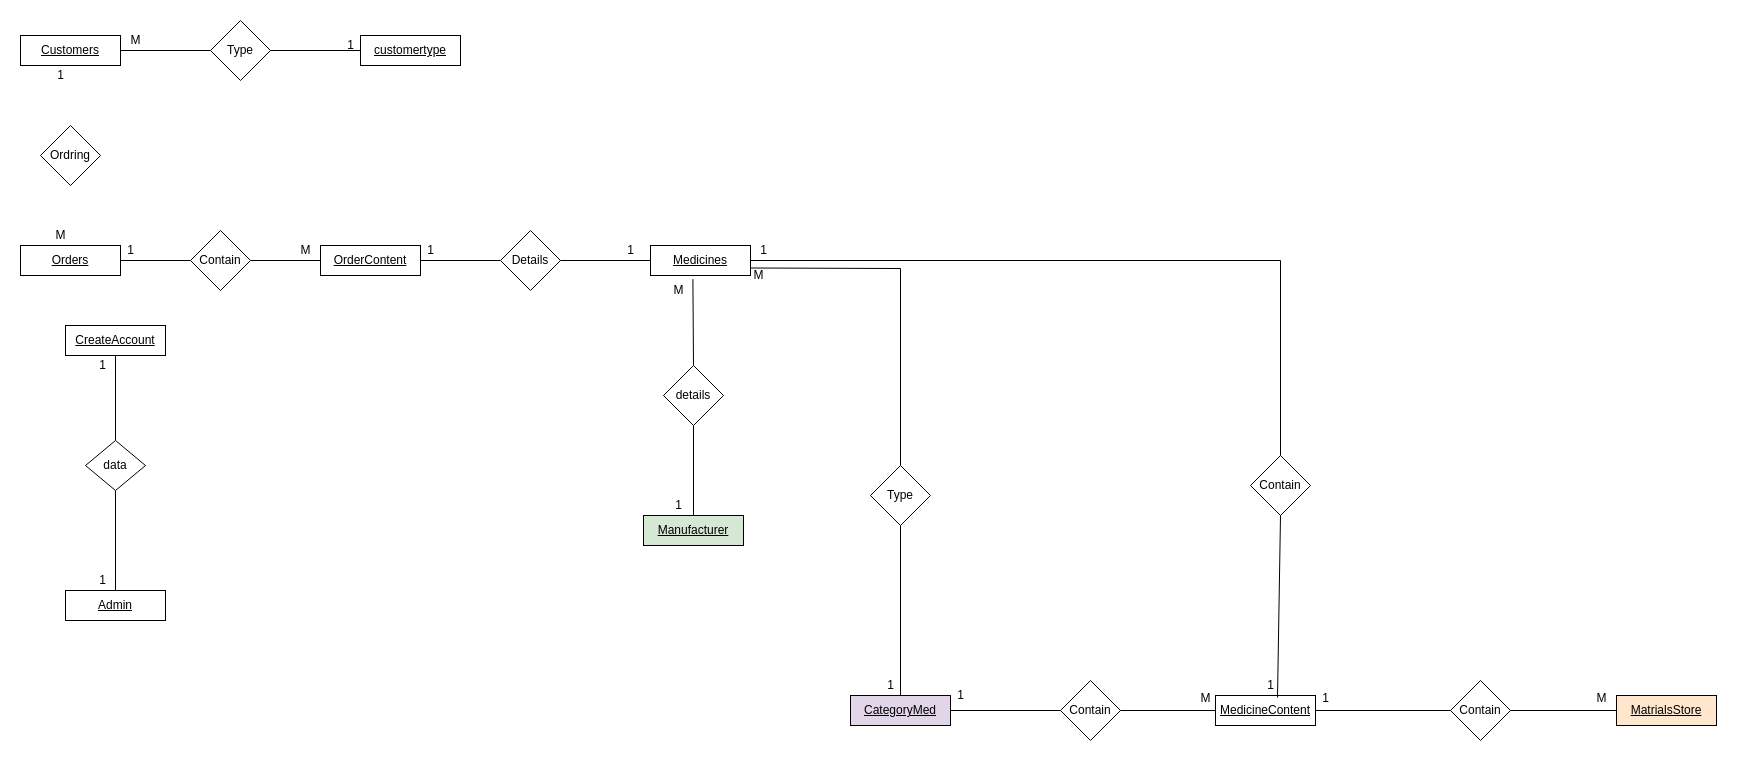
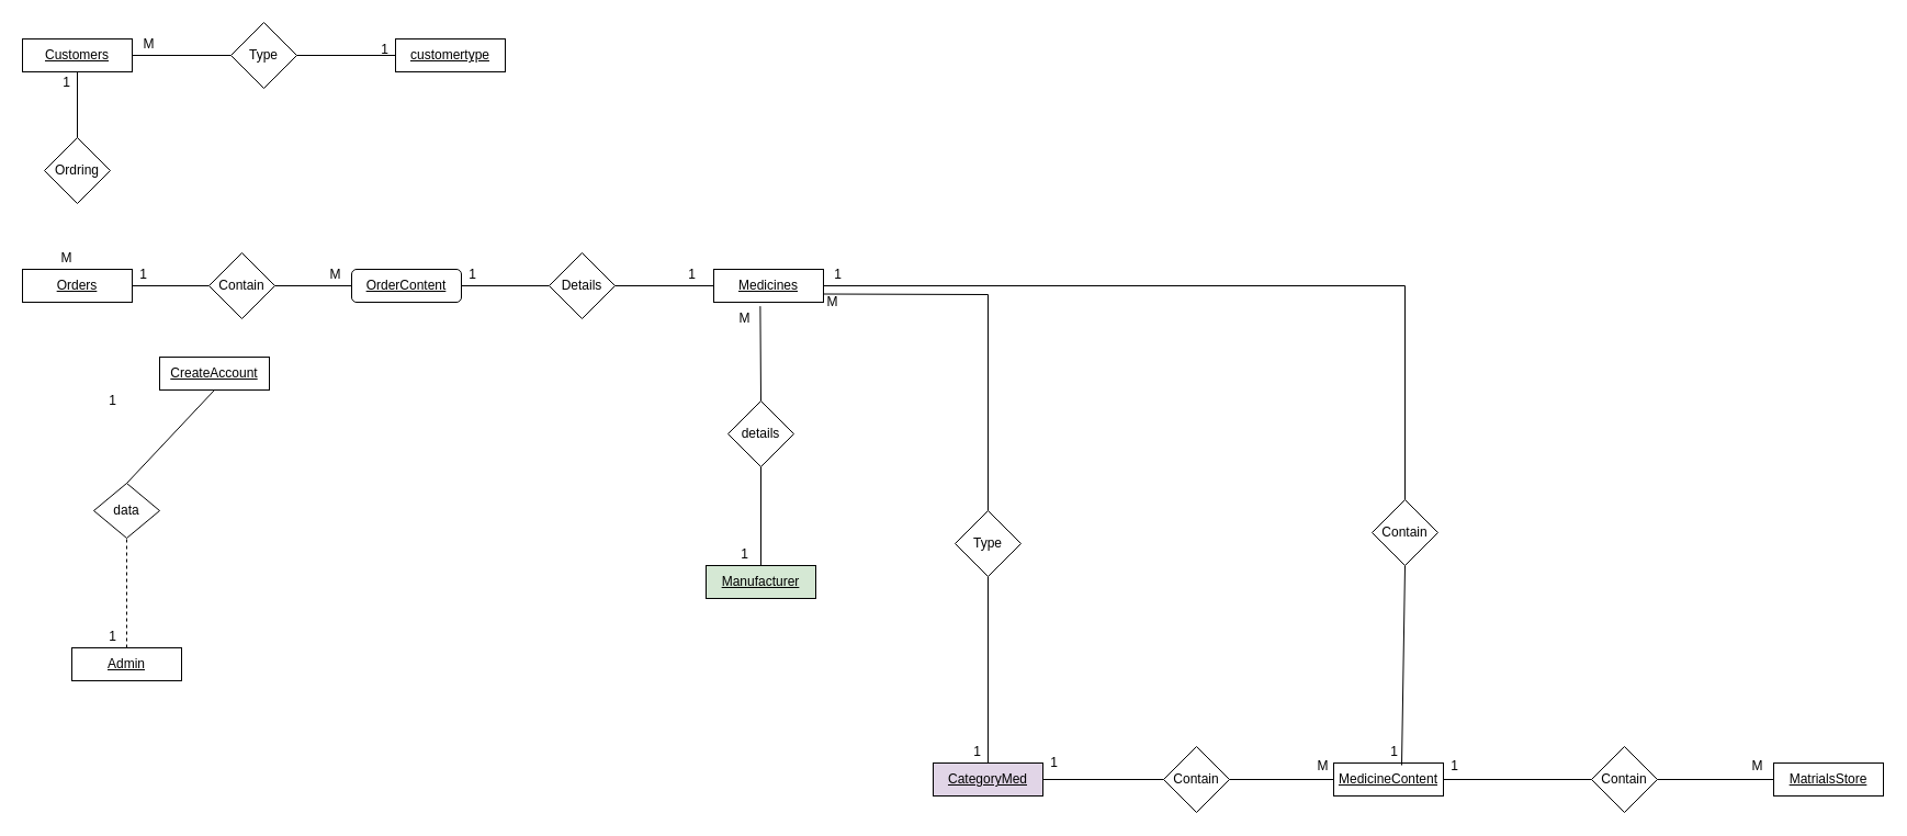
+ <mxCell id="3" value="" style="endArrow=none;html=1;rounded=0;entryX=0.5;entryY=1;entryDx=0;entryDy=0;exitX=0.5;exitY=0;exitDx=0;exitDy=0;" parent="1" source="4" target="2" edge="1"><mxGeometry width="50" height="50" relative="1" as="geometry"><mxPoint x="70" y="175" as="sourcePoint" /><mxPoint x="0" y="45" as="targetPoint" /><Array as="points" /></mxGeometry></mxCell>
- <mxCell id="11" value="&lt;u&gt;OrderContent&lt;/u&gt;" style="rounded=0;whiteSpace=wrap;html=1;" parent="1" vertex="1"><mxGeometry x="320" y="245" width="100" height="30" as="geometry" /></mxCell>
+ <mxCell id="11" value="&lt;u&gt;OrderContent&lt;/u&gt;" style="whiteSpace=wrap;html=1;rounded=1;" parent="1" vertex="1"><mxGeometry x="320" y="245" width="100" height="30" as="geometry" /></mxCell>
- <mxCell id="52" value="&lt;u&gt;CreateAccount&lt;/u&gt;" style="rounded=0;whiteSpace=wrap;html=1;" parent="1" vertex="1"><mxGeometry x="65" y="325" width="100" height="30" as="geometry" /></mxCell>
+ <mxCell id="52" value="&lt;u&gt;CreateAccount&lt;/u&gt;" style="rounded=0;whiteSpace=wrap;html=1;" parent="1" vertex="1"><mxGeometry x="145" y="325" width="100" height="30" as="geometry" /></mxCell>
- <mxCell id="55" value="" style="endArrow=none;html=1;rounded=0;entryX=0.5;entryY=1;entryDx=0;entryDy=0;exitX=0.5;exitY=0;exitDx=0;exitDy=0;" parent="1" source="56" target="54" edge="1"><mxGeometry width="50" height="50" relative="1" as="geometry"><mxPoint x="115" y="805" as="sourcePoint" /><mxPoint x="125" y="585" as="targetPoint" /><Array as="points" /></mxGeometry></mxCell>
+ <mxCell id="55" value="" style="endArrow=none;html=1;rounded=0;entryX=0.5;entryY=1;entryDx=0;entryDy=0;exitX=0.5;exitY=0;exitDx=0;exitDy=0;dashed=1;" parent="1" source="56" target="54" edge="1"><mxGeometry width="50" height="50" relative="1" as="geometry"><mxPoint x="115" y="805" as="sourcePoint" /><mxPoint x="125" y="585" as="targetPoint" /><Array as="points" /></mxGeometry></mxCell>
- <mxCell id="46" value="&lt;u&gt;MatrialsStore&lt;br&gt;&lt;/u&gt;" style="rounded=0;whiteSpace=wrap;html=1;fillColor=#ffe6cc;" parent="1" vertex="1"><mxGeometry x="1616" y="695" width="100" height="30" as="geometry" /></mxCell>
+ <mxCell id="46" value="&lt;u&gt;MatrialsStore&lt;br&gt;&lt;/u&gt;" style="rounded=0;whiteSpace=wrap;html=1;" parent="1" vertex="1"><mxGeometry x="1616" y="695" width="100" height="30" as="geometry" /></mxCell>
